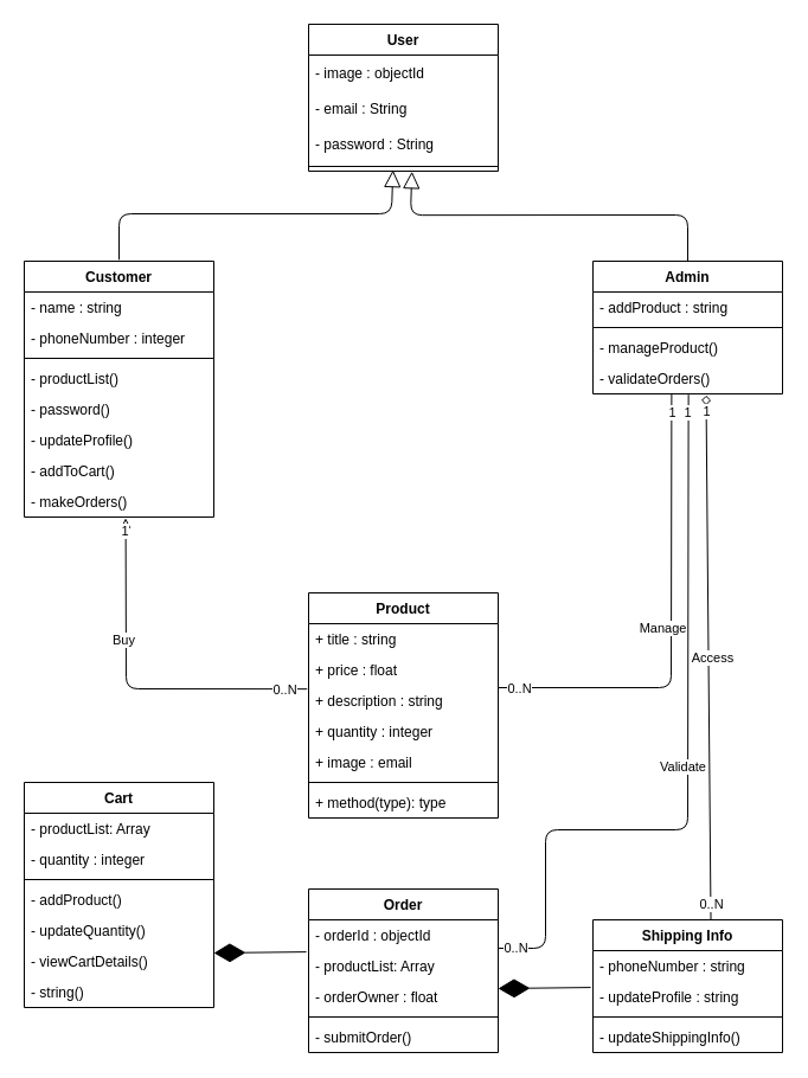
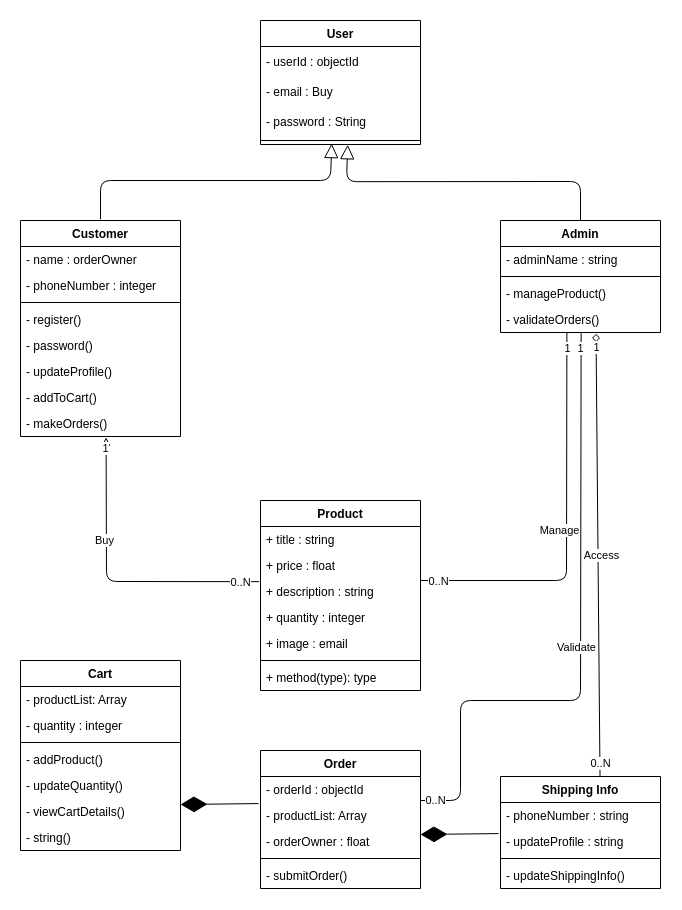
- <mxCell id="3" value="- image : objectId" style="text;strokeColor=none;fillColor=none;align=left;verticalAlign=middle;spacingLeft=4;spacingRight=4;overflow=hidden;points=[[0,0.5],[1,0.5]];portConstraint=eastwest;rotatable=0;" vertex="1" parent="2"><mxGeometry y="26" width="160" height="30" as="geometry" /></mxCell>
+ <mxCell id="3" value="- userId : objectId" style="text;strokeColor=none;fillColor=none;align=left;verticalAlign=middle;spacingLeft=4;spacingRight=4;overflow=hidden;points=[[0,0.5],[1,0.5]];portConstraint=eastwest;rotatable=0;" vertex="1" parent="2"><mxGeometry y="26" width="160" height="30" as="geometry" /></mxCell>
- <mxCell id="4" value="- email : String" style="text;strokeColor=none;fillColor=none;align=left;verticalAlign=middle;spacingLeft=4;spacingRight=4;overflow=hidden;points=[[0,0.5],[1,0.5]];portConstraint=eastwest;rotatable=0;" vertex="1" parent="2"><mxGeometry y="56" width="160" height="30" as="geometry" /></mxCell>
+ <mxCell id="4" value="- email : Buy" style="text;strokeColor=none;fillColor=none;align=left;verticalAlign=middle;spacingLeft=4;spacingRight=4;overflow=hidden;points=[[0,0.5],[1,0.5]];portConstraint=eastwest;rotatable=0;" vertex="1" parent="2"><mxGeometry y="56" width="160" height="30" as="geometry" /></mxCell>
- <mxCell id="8" value="- name : string" style="text;strokeColor=none;fillColor=none;align=left;verticalAlign=top;spacingLeft=4;spacingRight=4;overflow=hidden;rotatable=0;points=[[0,0.5],[1,0.5]];portConstraint=eastwest;" vertex="1" parent="7"><mxGeometry y="26" width="160" height="26" as="geometry" /></mxCell>
+ <mxCell id="8" value="- name : orderOwner" style="text;strokeColor=none;fillColor=none;align=left;verticalAlign=top;spacingLeft=4;spacingRight=4;overflow=hidden;rotatable=0;points=[[0,0.5],[1,0.5]];portConstraint=eastwest;" vertex="1" parent="7"><mxGeometry y="26" width="160" height="26" as="geometry" /></mxCell>
- <mxCell id="17" value="- addProduct : string" style="text;strokeColor=none;fillColor=none;align=left;verticalAlign=top;spacingLeft=4;spacingRight=4;overflow=hidden;rotatable=0;points=[[0,0.5],[1,0.5]];portConstraint=eastwest;" vertex="1" parent="16"><mxGeometry y="26" width="160" height="26" as="geometry" /></mxCell>
+ <mxCell id="17" value="- adminName : string" style="text;strokeColor=none;fillColor=none;align=left;verticalAlign=top;spacingLeft=4;spacingRight=4;overflow=hidden;rotatable=0;points=[[0,0.5],[1,0.5]];portConstraint=eastwest;" vertex="1" parent="16"><mxGeometry y="26" width="160" height="26" as="geometry" /></mxCell>
- <mxCell id="11" value="- productList()" style="text;strokeColor=none;fillColor=none;align=left;verticalAlign=top;spacingLeft=4;spacingRight=4;overflow=hidden;rotatable=0;points=[[0,0.5],[1,0.5]];portConstraint=eastwest;" vertex="1" parent="7"><mxGeometry y="86" width="160" height="26" as="geometry" /></mxCell>
+ <mxCell id="11" value="- register()" style="text;strokeColor=none;fillColor=none;align=left;verticalAlign=top;spacingLeft=4;spacingRight=4;overflow=hidden;rotatable=0;points=[[0,0.5],[1,0.5]];portConstraint=eastwest;" vertex="1" parent="7"><mxGeometry y="86" width="160" height="26" as="geometry" /></mxCell>
